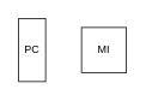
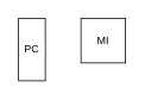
- <mxCell id="3" value="MI" style="whiteSpace=wrap;html=1;aspect=fixed;fontSize=12;" parent="1" vertex="1"><mxGeometry x="90" y="30" width="50" height="50" as="geometry" /></mxCell>
+ <mxCell id="3" value="MI" style="whiteSpace=wrap;html=1;aspect=fixed;fontSize=12;" parent="1" vertex="1"><mxGeometry x="90" y="20" width="50" height="50" as="geometry" /></mxCell>
